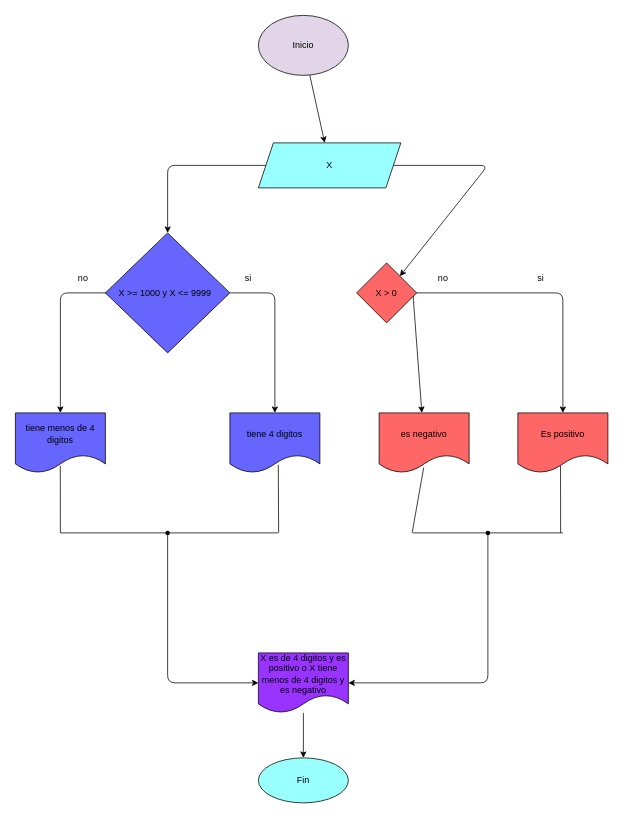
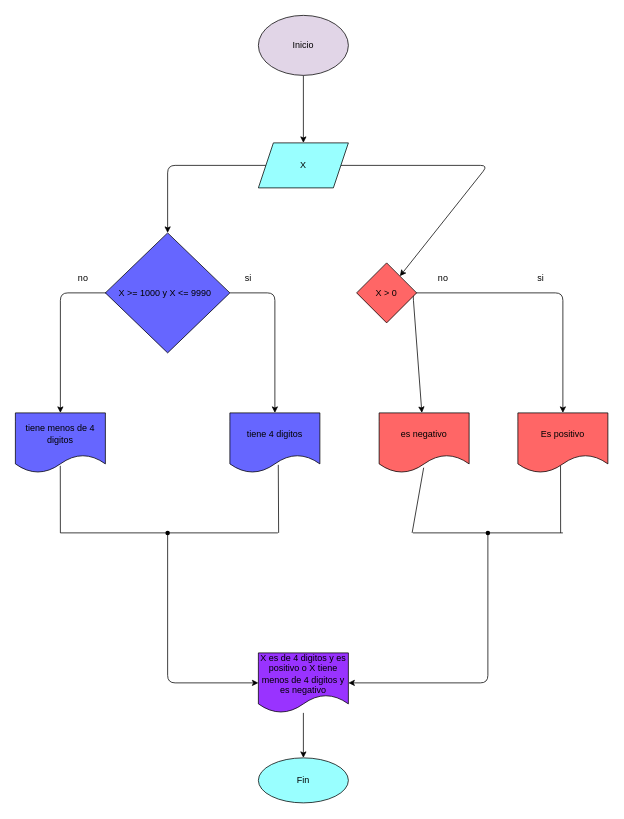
- <mxCell id="6" value="X" style="shape=parallelogram;perimeter=parallelogramPerimeter;whiteSpace=wrap;html=1;fixedSize=1;fillColor=#99FFFF;" parent="1" vertex="1"><mxGeometry x="344" y="190" width="190" height="60" as="geometry" /></mxCell>
+ <mxCell id="6" value="X" style="shape=parallelogram;perimeter=parallelogramPerimeter;whiteSpace=wrap;html=1;fixedSize=1;fillColor=#99FFFF;" parent="1" vertex="1"><mxGeometry x="344" y="190" width="120" height="60" as="geometry" /></mxCell>
- <mxCell id="10" value="X &amp;gt;= 1000 y X &amp;lt;= 9999&amp;nbsp;&amp;nbsp;" style="rhombus;whiteSpace=wrap;html=1;fillColor=#6666FF;" parent="1" vertex="1"><mxGeometry x="140" y="310" width="166" height="160" as="geometry" /></mxCell>
+ <mxCell id="10" value="X &amp;gt;= 1000 y X &amp;lt;= 9990&amp;nbsp;&amp;nbsp;" style="rhombus;whiteSpace=wrap;html=1;fillColor=#6666FF;" parent="1" vertex="1"><mxGeometry x="140" y="310" width="166" height="160" as="geometry" /></mxCell>
